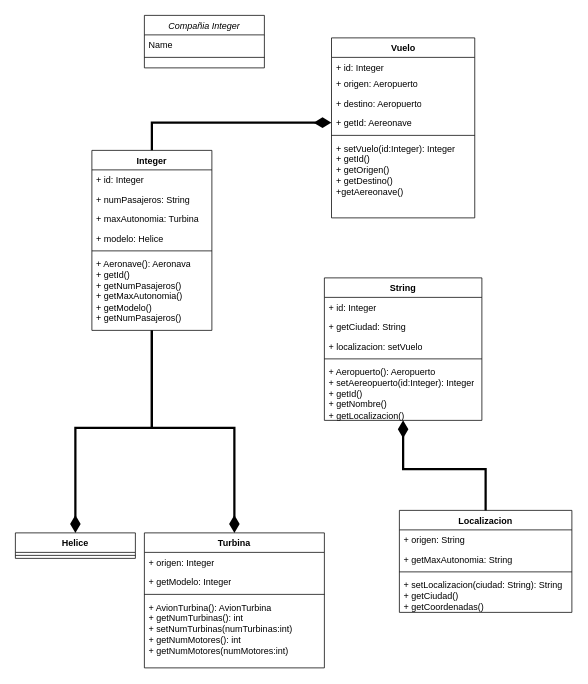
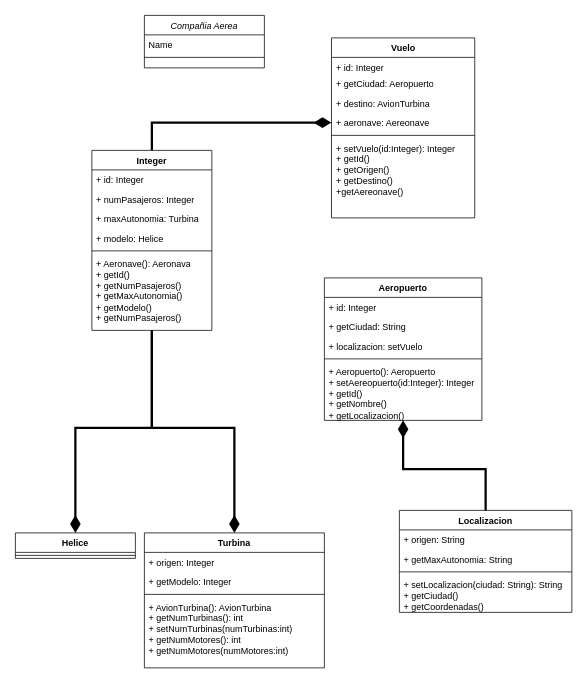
- <mxCell id="2" value="Compañia Integer" style="swimlane;fontStyle=2;align=center;verticalAlign=top;childLayout=stackLayout;horizontal=1;startSize=26;horizontalStack=0;resizeParent=1;resizeLast=0;collapsible=1;marginBottom=0;rounded=0;shadow=0;strokeWidth=1;" parent="1" vertex="1"><mxGeometry x="192" y="20" width="160" height="70" as="geometry"><mxRectangle x="230" y="140" width="160" height="26" as="alternateBounds" /></mxGeometry></mxCell>
+ <mxCell id="2" value="Compañia Aerea" style="swimlane;fontStyle=2;align=center;verticalAlign=top;childLayout=stackLayout;horizontal=1;startSize=26;horizontalStack=0;resizeParent=1;resizeLast=0;collapsible=1;marginBottom=0;rounded=0;shadow=0;strokeWidth=1;" parent="1" vertex="1"><mxGeometry x="192" y="20" width="160" height="70" as="geometry"><mxRectangle x="230" y="140" width="160" height="26" as="alternateBounds" /></mxGeometry></mxCell>
- <mxCell id="23" value="+ origen: Aeropuerto" style="text;strokeColor=none;fillColor=none;align=left;verticalAlign=top;spacingLeft=4;spacingRight=4;overflow=hidden;rotatable=0;points=[[0,0.5],[1,0.5]];portConstraint=eastwest;whiteSpace=wrap;html=1;" vertex="1" parent="21"><mxGeometry y="48" width="191" height="26" as="geometry" /></mxCell>
+ <mxCell id="23" value="+ getCiudad: Aeropuerto" style="text;strokeColor=none;fillColor=none;align=left;verticalAlign=top;spacingLeft=4;spacingRight=4;overflow=hidden;rotatable=0;points=[[0,0.5],[1,0.5]];portConstraint=eastwest;whiteSpace=wrap;html=1;" vertex="1" parent="21"><mxGeometry y="48" width="191" height="26" as="geometry" /></mxCell>
- <mxCell id="24" value="+ destino: Aeropuerto" style="text;strokeColor=none;fillColor=none;align=left;verticalAlign=top;spacingLeft=4;spacingRight=4;overflow=hidden;rotatable=0;points=[[0,0.5],[1,0.5]];portConstraint=eastwest;whiteSpace=wrap;html=1;" vertex="1" parent="21"><mxGeometry y="74" width="191" height="26" as="geometry" /></mxCell>
+ <mxCell id="24" value="+ destino: AvionTurbina" style="text;strokeColor=none;fillColor=none;align=left;verticalAlign=top;spacingLeft=4;spacingRight=4;overflow=hidden;rotatable=0;points=[[0,0.5],[1,0.5]];portConstraint=eastwest;whiteSpace=wrap;html=1;" vertex="1" parent="21"><mxGeometry y="74" width="191" height="26" as="geometry" /></mxCell>
- <mxCell id="25" value="+ getId: Aereonave" style="text;strokeColor=none;fillColor=none;align=left;verticalAlign=top;spacingLeft=4;spacingRight=4;overflow=hidden;rotatable=0;points=[[0,0.5],[1,0.5]];portConstraint=eastwest;whiteSpace=wrap;html=1;" vertex="1" parent="21"><mxGeometry y="100" width="191" height="26" as="geometry" /></mxCell>
+ <mxCell id="25" value="+ aeronave: Aereonave" style="text;strokeColor=none;fillColor=none;align=left;verticalAlign=top;spacingLeft=4;spacingRight=4;overflow=hidden;rotatable=0;points=[[0,0.5],[1,0.5]];portConstraint=eastwest;whiteSpace=wrap;html=1;" vertex="1" parent="21"><mxGeometry y="100" width="191" height="26" as="geometry" /></mxCell>
- <mxCell id="10" value="+ numPasajeros: String" style="text;strokeColor=none;fillColor=none;align=left;verticalAlign=top;spacingLeft=4;spacingRight=4;overflow=hidden;rotatable=0;points=[[0,0.5],[1,0.5]];portConstraint=eastwest;whiteSpace=wrap;html=1;" vertex="1" parent="8"><mxGeometry y="52" width="160" height="26" as="geometry" /></mxCell>
+ <mxCell id="10" value="+ numPasajeros: Integer" style="text;strokeColor=none;fillColor=none;align=left;verticalAlign=top;spacingLeft=4;spacingRight=4;overflow=hidden;rotatable=0;points=[[0,0.5],[1,0.5]];portConstraint=eastwest;whiteSpace=wrap;html=1;" vertex="1" parent="8"><mxGeometry y="52" width="160" height="26" as="geometry" /></mxCell>
- <mxCell id="15" value="String" style="swimlane;fontStyle=1;align=center;verticalAlign=top;childLayout=stackLayout;horizontal=1;startSize=26;horizontalStack=0;resizeParent=1;resizeParentMax=0;resizeLast=0;collapsible=1;marginBottom=0;whiteSpace=wrap;html=1;" vertex="1" parent="1"><mxGeometry x="432" y="370" width="210" height="190" as="geometry" /></mxCell>
+ <mxCell id="15" value="Aeropuerto" style="swimlane;fontStyle=1;align=center;verticalAlign=top;childLayout=stackLayout;horizontal=1;startSize=26;horizontalStack=0;resizeParent=1;resizeParentMax=0;resizeLast=0;collapsible=1;marginBottom=0;whiteSpace=wrap;html=1;" vertex="1" parent="1"><mxGeometry x="432" y="370" width="210" height="190" as="geometry" /></mxCell>
